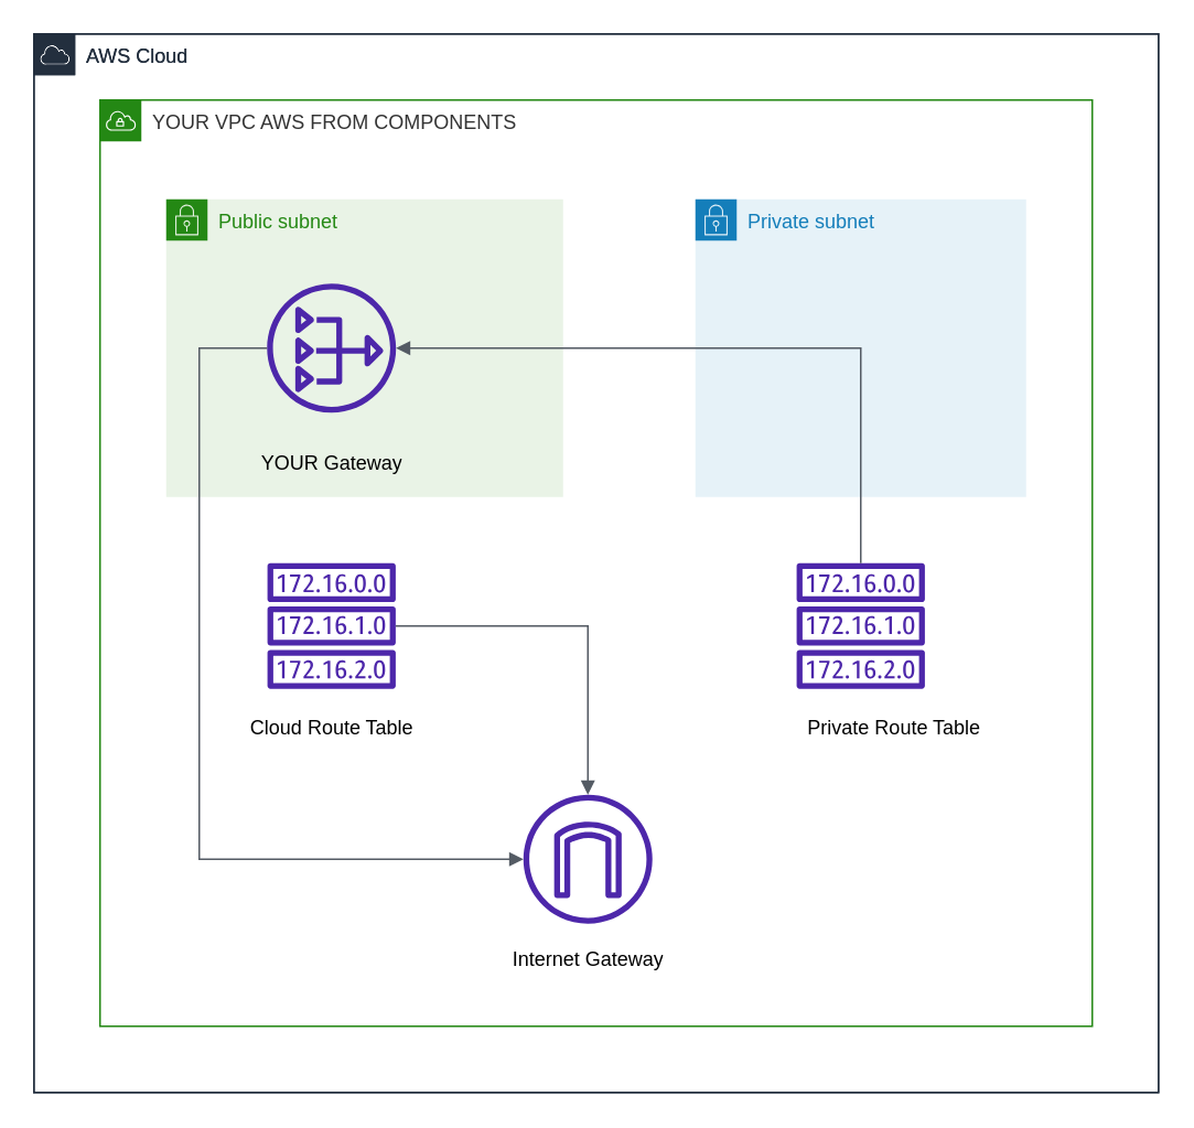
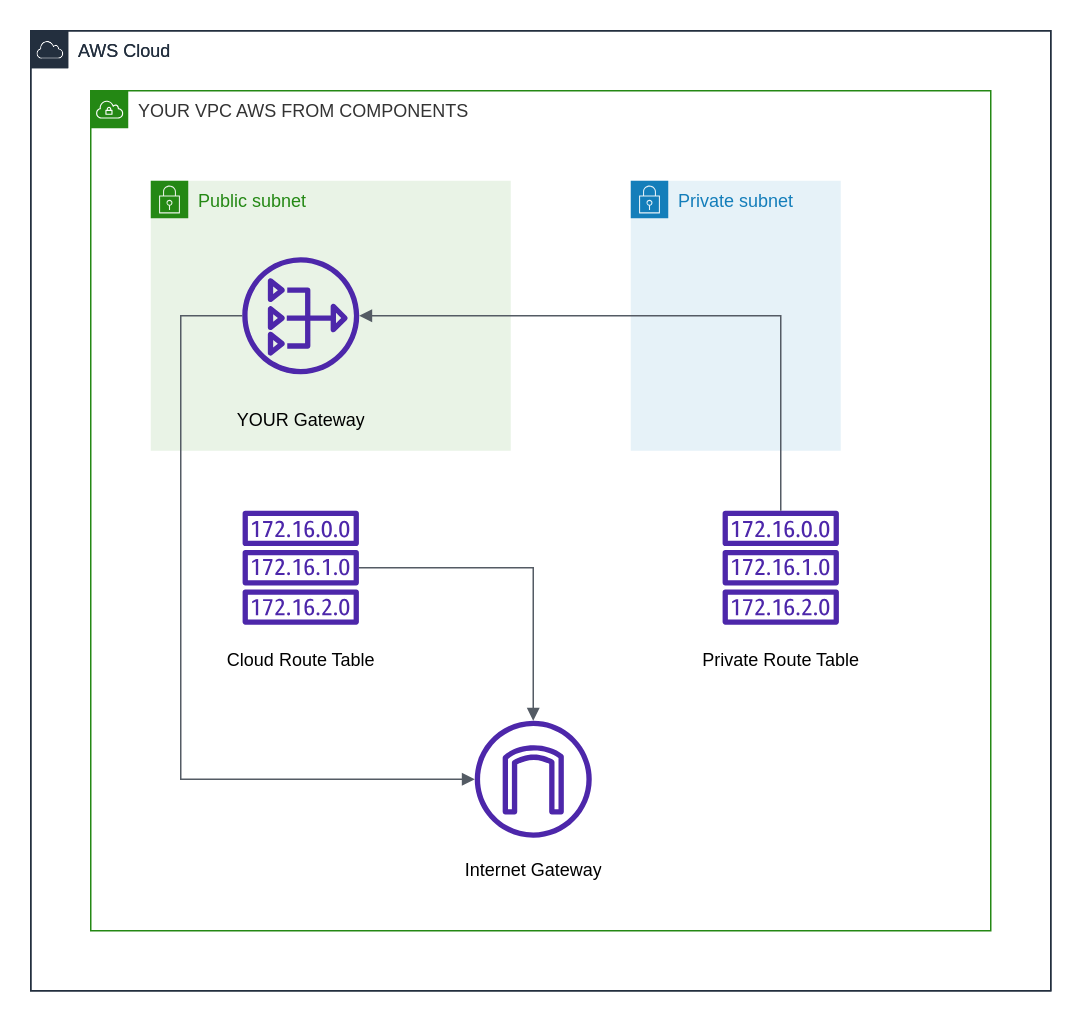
- <mxCell id="8" value="Private subnet" style="points=[[0,0],[0.25,0],[0.5,0],[0.75,0],[1,0],[1,0.25],[1,0.5],[1,0.75],[1,1],[0.75,1],[0.5,1],[0.25,1],[0,1],[0,0.75],[0,0.5],[0,0.25]];outlineConnect=0;gradientColor=none;html=1;whiteSpace=wrap;fontSize=12;fontStyle=0;container=1;pointerEvents=0;collapsible=0;recursiveResize=0;shape=mxgraph.aws4.group;grIcon=mxgraph.aws4.group_security_group;grStroke=0;strokeColor=#147EBA;fillColor=#E6F2F8;verticalAlign=top;align=left;spacingLeft=30;fontColor=#147EBA;dashed=0;" parent="4" vertex="1"><mxGeometry x="400" y="100" width="200" height="180" as="geometry" /></mxCell>
+ <mxCell id="8" value="Private subnet" style="points=[[0,0],[0.25,0],[0.5,0],[0.75,0],[1,0],[1,0.25],[1,0.5],[1,0.75],[1,1],[0.75,1],[0.5,1],[0.25,1],[0,1],[0,0.75],[0,0.5],[0,0.25]];outlineConnect=0;gradientColor=none;html=1;whiteSpace=wrap;fontSize=12;fontStyle=0;container=1;pointerEvents=0;collapsible=0;recursiveResize=0;shape=mxgraph.aws4.group;grIcon=mxgraph.aws4.group_security_group;grStroke=0;strokeColor=#147EBA;fillColor=#E6F2F8;verticalAlign=top;align=left;spacingLeft=30;fontColor=#147EBA;dashed=0;" parent="4" vertex="1"><mxGeometry x="400" y="100" width="140" height="180" as="geometry" /></mxCell>
- <mxCell id="13" value="Private Route Table" style="text;html=1;strokeColor=none;fillColor=none;align=center;verticalAlign=middle;whiteSpace=wrap;overflow=hidden;" parent="4" vertex="1"><mxGeometry x="459.5" y="410" width="121" height="20" as="geometry" /></mxCell>
+ <mxCell id="13" value="Private Route Table" style="text;html=1;strokeColor=none;fillColor=none;align=center;verticalAlign=middle;whiteSpace=wrap;overflow=hidden;" parent="4" vertex="1"><mxGeometry x="439.5" y="410" width="121" height="20" as="geometry" /></mxCell>
